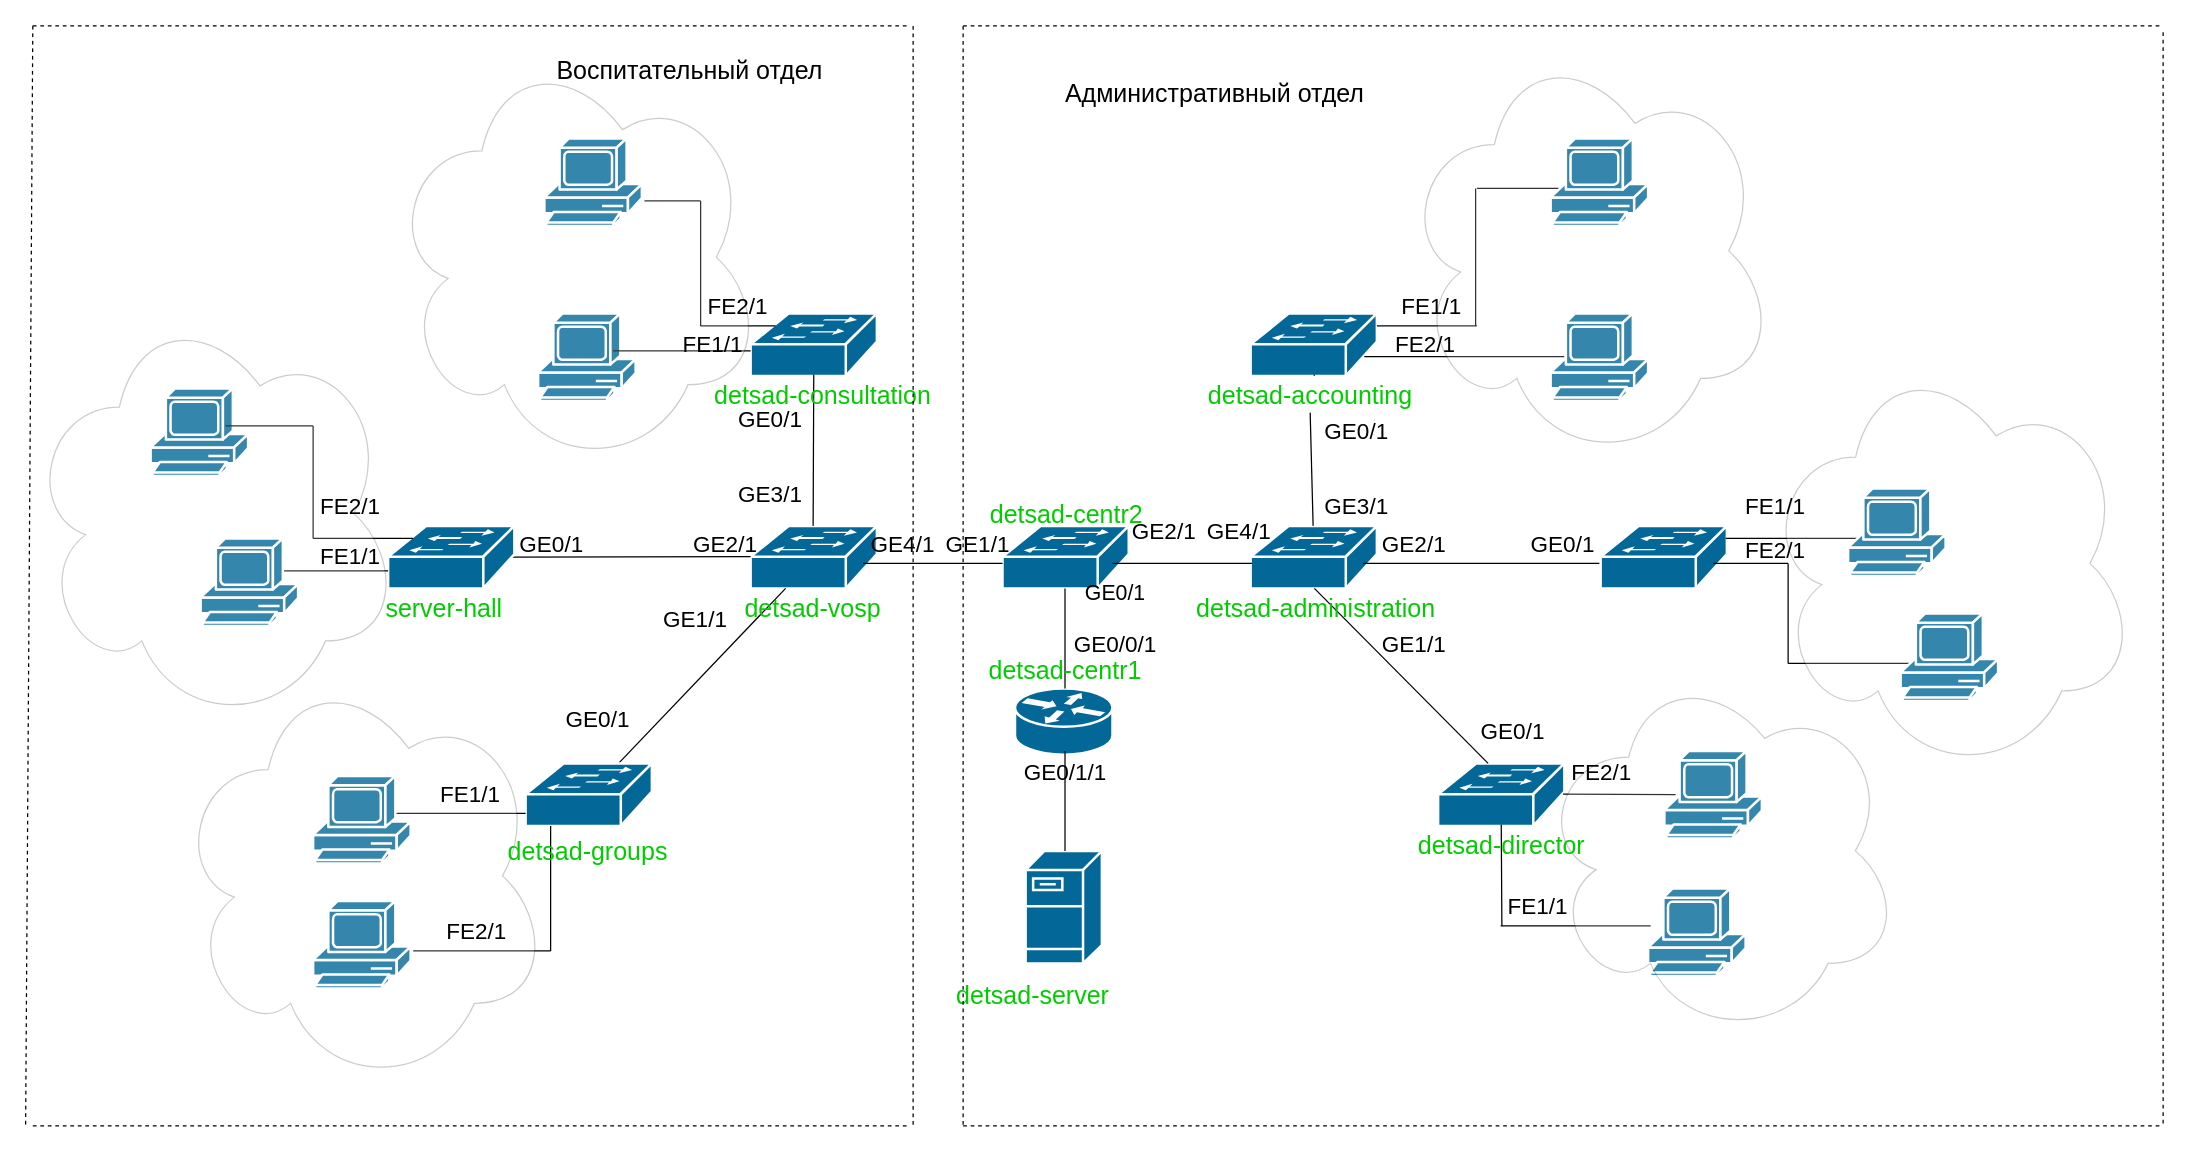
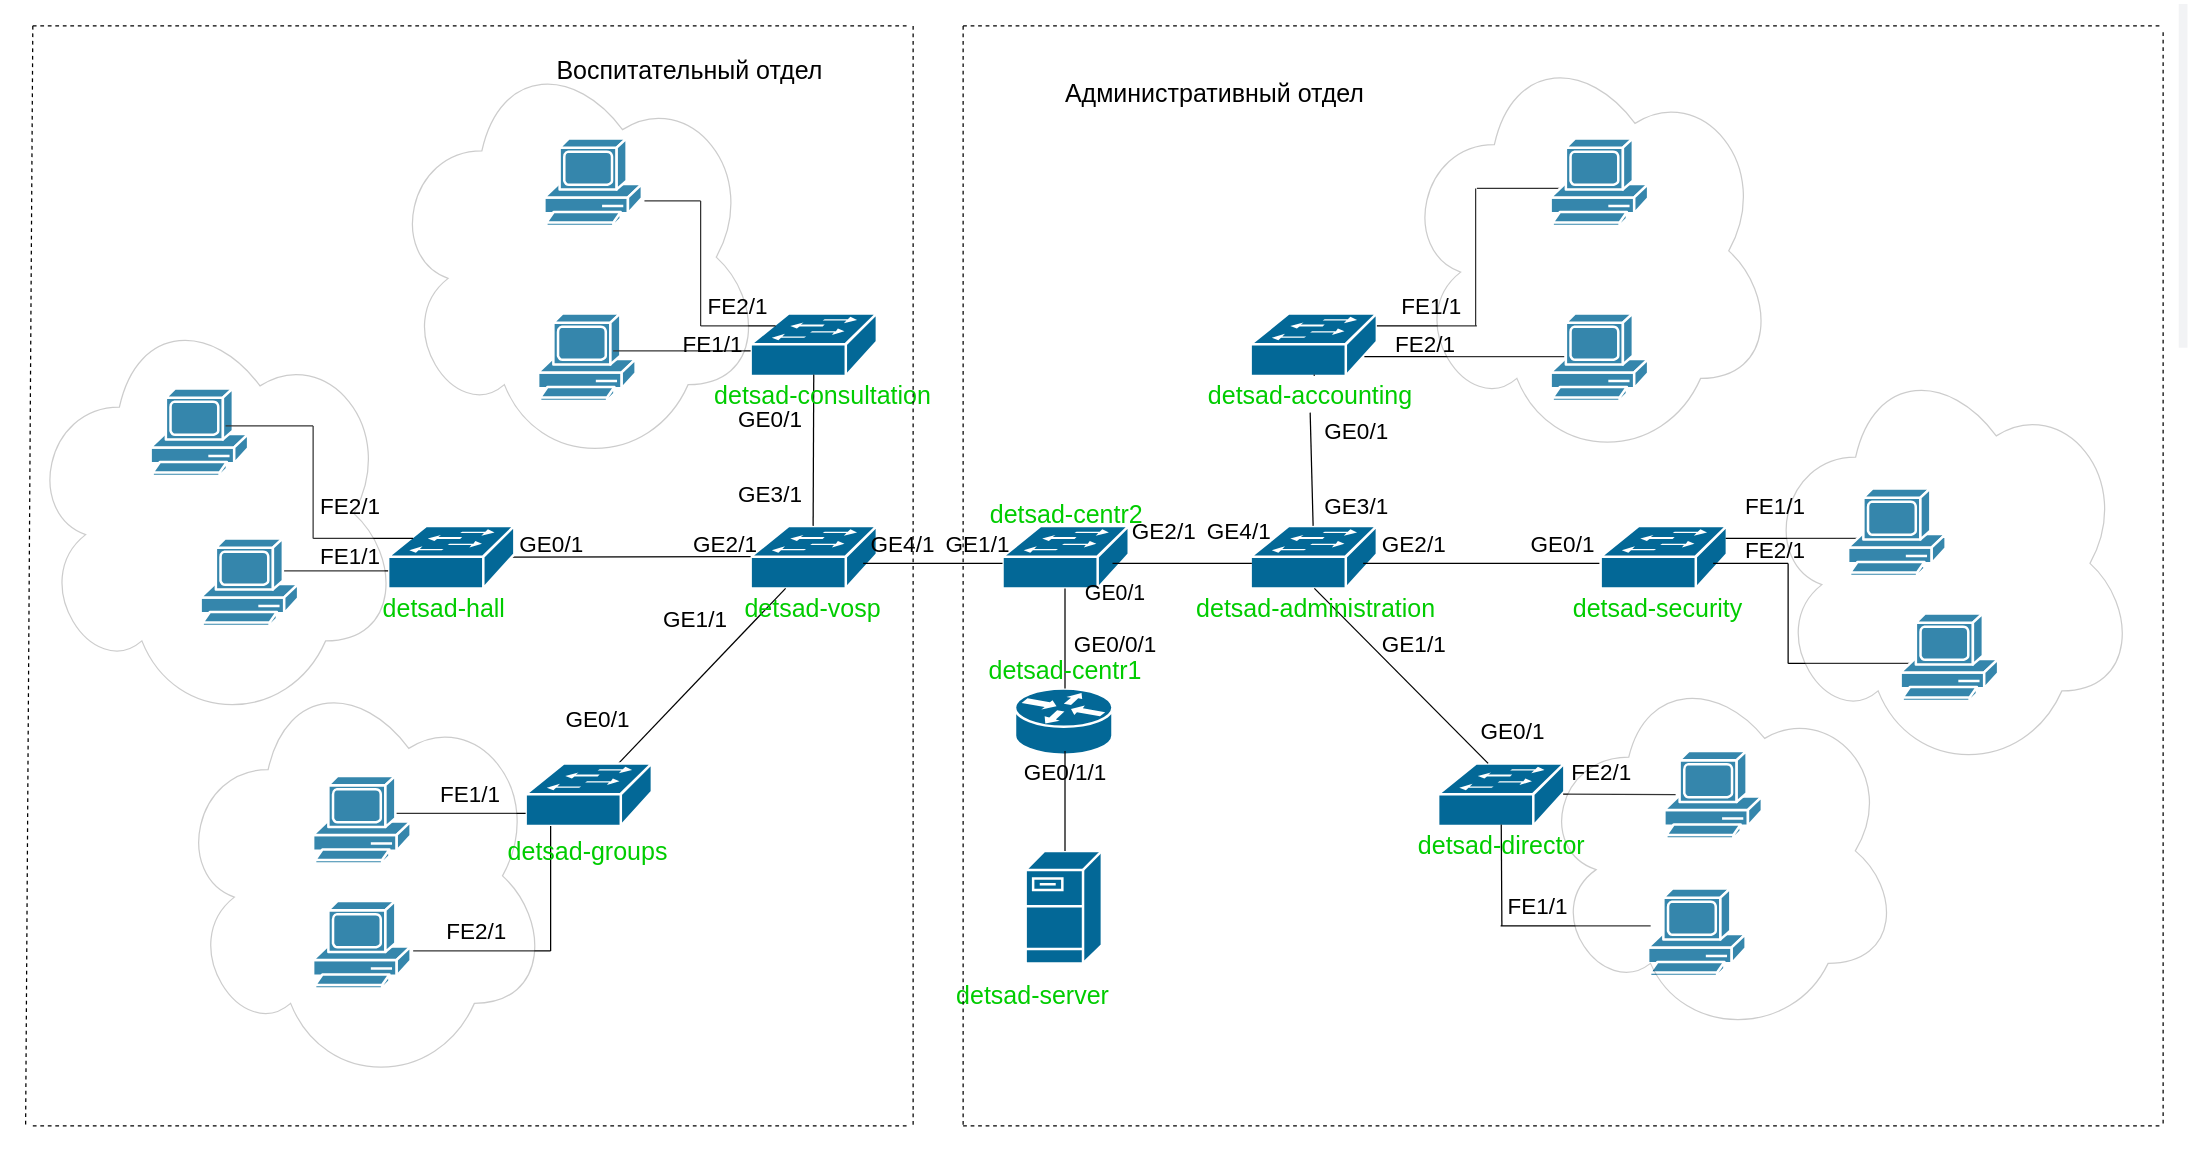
- <mxCell id="72" value="&lt;font color=&quot;#00cc00&quot; style=&quot;font-size: 20px;&quot;&gt;server-hall&lt;/font&gt;" style="text;html=1;strokeColor=none;fillColor=none;align=center;verticalAlign=middle;whiteSpace=wrap;rounded=0;" parent="1" vertex="1"><mxGeometry x="269.5" y="470" width="169.5" height="30" as="geometry" /></mxCell>
+ <mxCell id="72" value="&lt;font color=&quot;#00cc00&quot; style=&quot;font-size: 20px;&quot;&gt;detsad-hall&lt;/font&gt;" style="text;html=1;strokeColor=none;fillColor=none;align=center;verticalAlign=middle;whiteSpace=wrap;rounded=0;" parent="1" vertex="1"><mxGeometry x="269.5" y="470" width="169.5" height="30" as="geometry" /></mxCell>
+ <mxCell id="68" value="&lt;font color=&quot;#00cc00&quot; style=&quot;font-size: 20px;&quot;&gt;detsad-security&lt;br&gt;&lt;/font&gt;&lt;div style=&quot;position: absolute; z-index: 9; width: 7px; height: 275px; cursor: default; top: 3px; right: 2px; color: rgb(51, 51, 51); font-family: Arial, Helvetica, sans-serif; font-size: 24px; text-align: start; background-color: rgba(7, 28, 71, 0.05);&quot; class=&quot;Translate-Scroll&quot;&gt;&lt;div style=&quot;position: absolute; top: 0px; width: 6px; height: 0px; opacity: 0.4; border-radius: 5px; background-color: var(--color-g-text-quaternary); transition: opacity 0.1s ease-out 0s;&quot; class=&quot;Translate-ScrollBar&quot;&gt;&lt;/div&gt;&lt;/div&gt;" style="text;html=1;strokeColor=none;fillColor=none;align=center;verticalAlign=middle;whiteSpace=wrap;rounded=0;" parent="1" vertex="1"><mxGeometry x="1251" y="470" width="150" height="30" as="geometry" /></mxCell>
